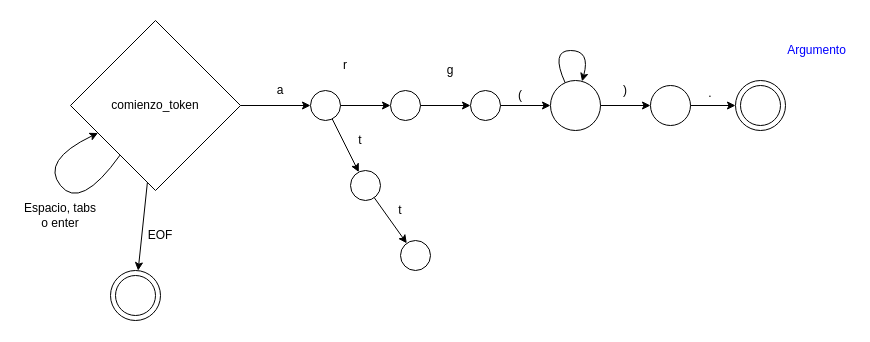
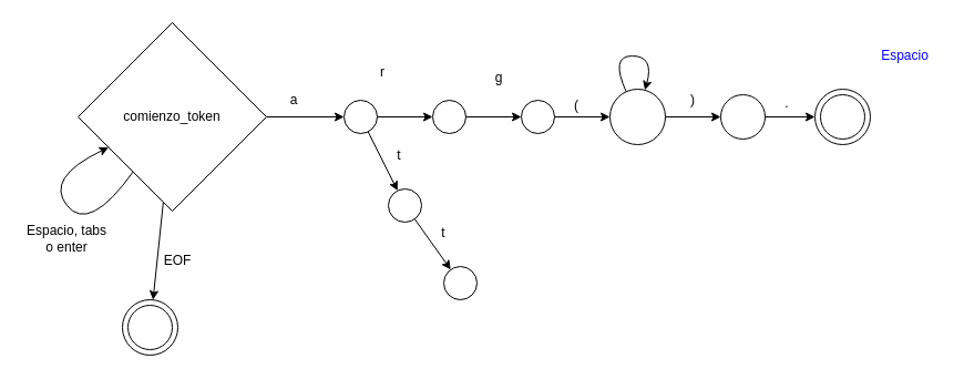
- <mxCell id="29" value="Argumento" style="text;html=1;strokeColor=none;fillColor=none;align=center;verticalAlign=middle;whiteSpace=wrap;rounded=0;fontColor=#0000FF;" parent="1" vertex="1"><mxGeometry x="785" y="40" width="62.5" height="20" as="geometry" /></mxCell>
+ <mxCell id="29" value="Espacio" style="text;html=1;strokeColor=none;fillColor=none;align=center;verticalAlign=middle;whiteSpace=wrap;rounded=0;fontColor=#0000FF;" parent="1" vertex="1"><mxGeometry x="785" y="40" width="62.5" height="20" as="geometry" /></mxCell>
- <mxCell id="10" value="a" style="text;html=1;strokeColor=none;fillColor=none;align=center;verticalAlign=middle;whiteSpace=wrap;rounded=0;" parent="1" vertex="1"><mxGeometry x="270" y="80" width="20" height="20" as="geometry" /></mxCell>
+ <mxCell id="10" value="a" style="text;html=1;strokeColor=none;fillColor=none;align=center;verticalAlign=middle;whiteSpace=wrap;rounded=0;" parent="1" vertex="1"><mxGeometry x="255" y="80" width="20" height="20" as="geometry" /></mxCell>
